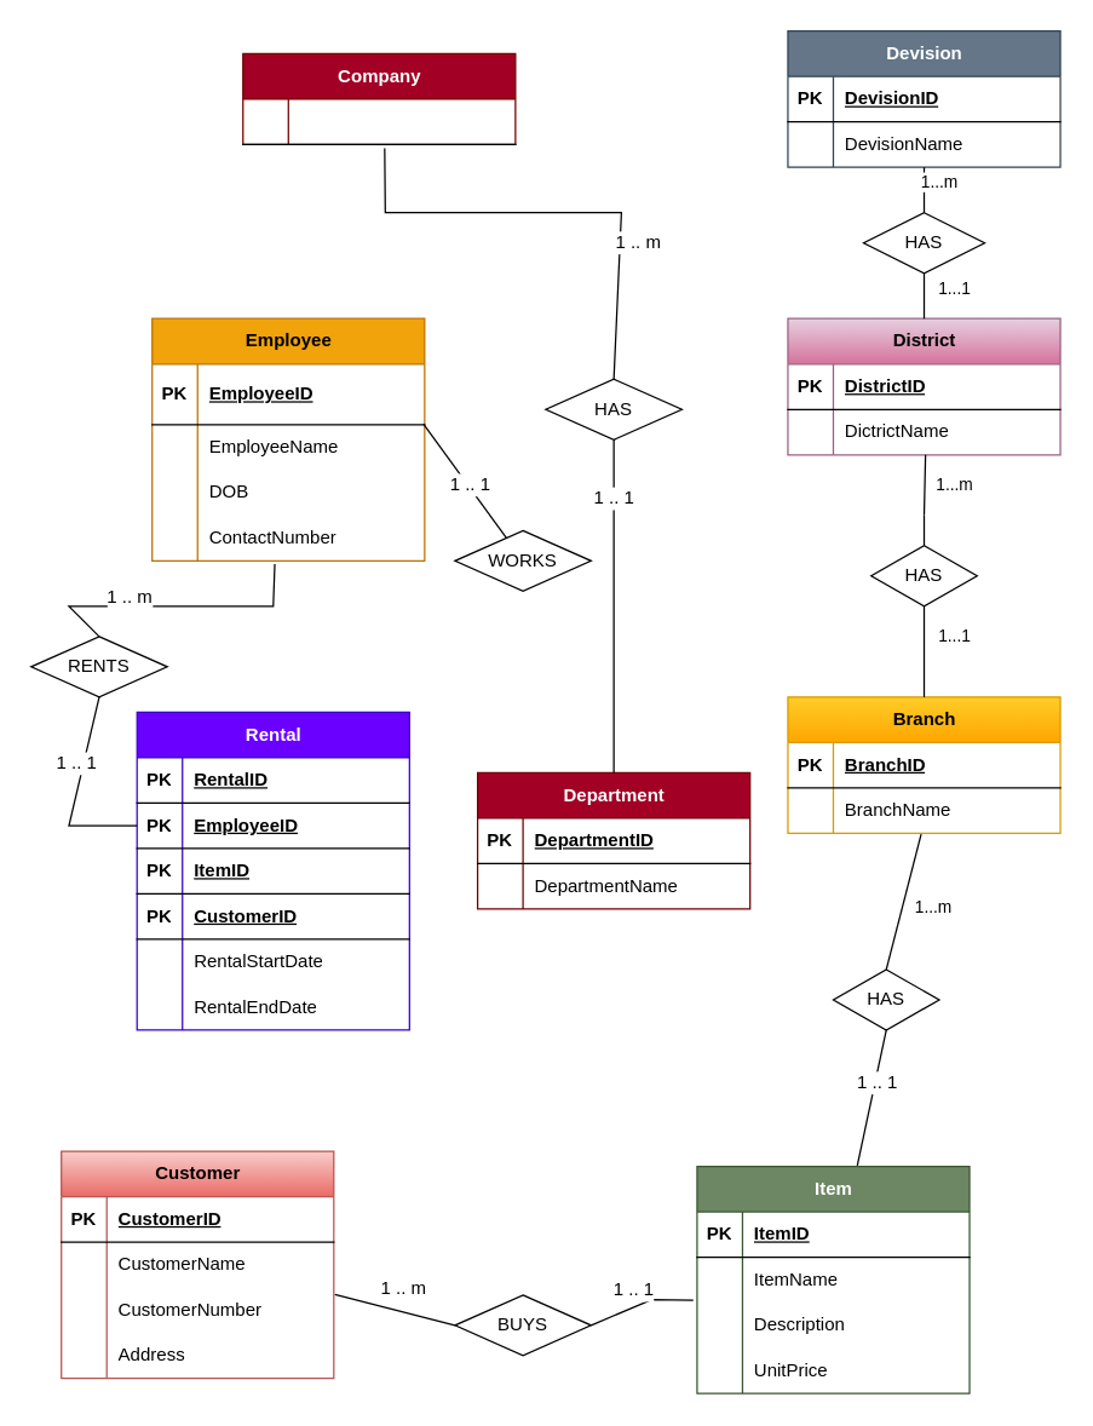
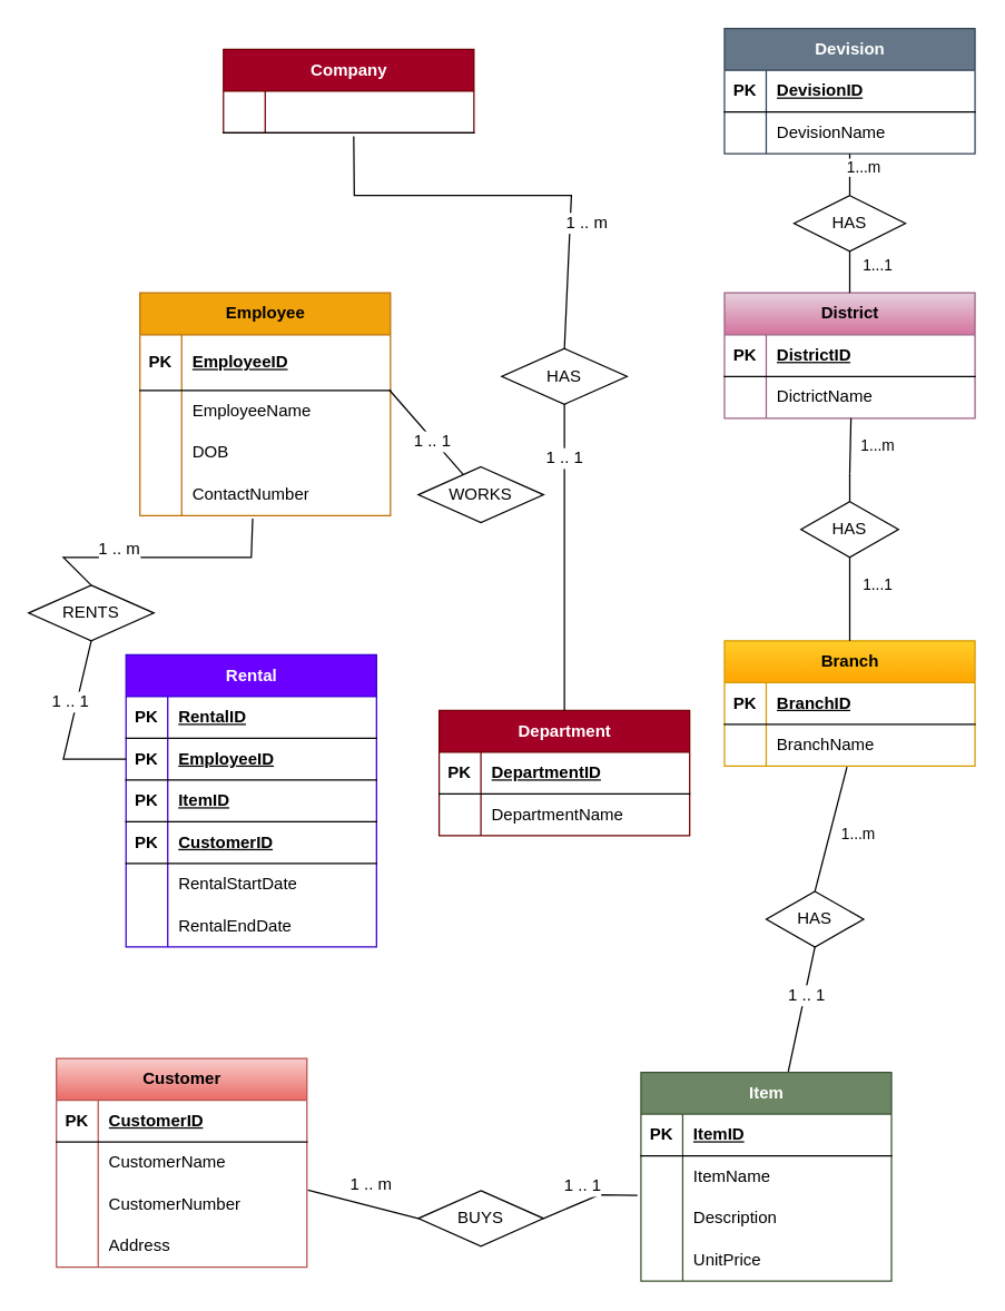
- <mxCell id="93" value="WORKS" style="shape=rhombus;perimeter=rhombusPerimeter;whiteSpace=wrap;html=1;align=center;" parent="1" vertex="1"><mxGeometry x="300" y="350" width="90" height="40" as="geometry" /></mxCell>
+ <mxCell id="93" value="WORKS" style="shape=rhombus;perimeter=rhombusPerimeter;whiteSpace=wrap;html=1;align=center;" parent="1" vertex="1"><mxGeometry x="300" y="335" width="90" height="40" as="geometry" /></mxCell>
